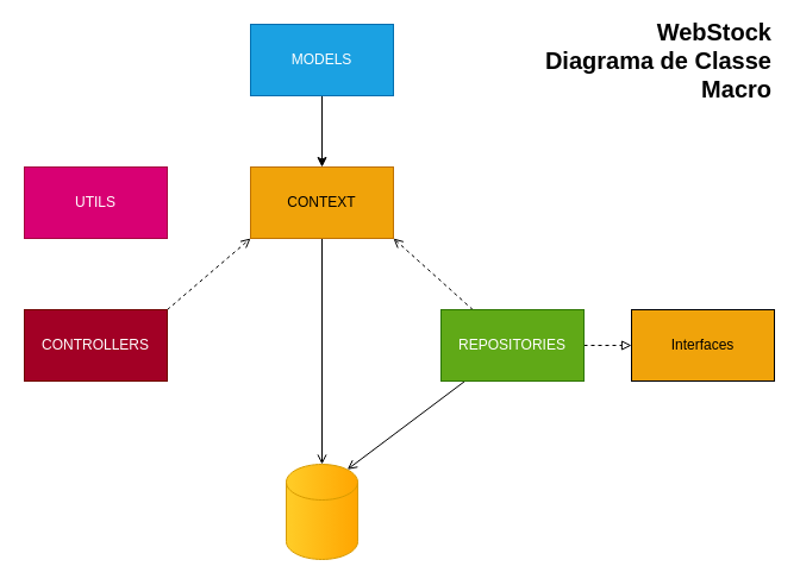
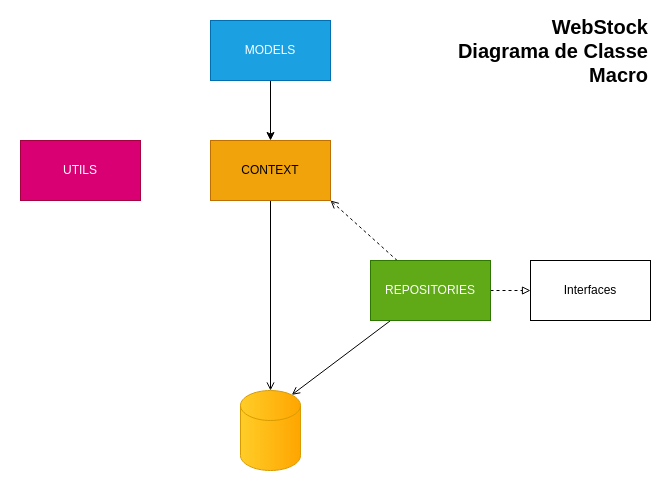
- <mxCell id="10" style="edgeStyle=none;rounded=0;orthogonalLoop=1;jettySize=auto;html=1;entryX=0;entryY=1;entryDx=0;entryDy=0;dashed=1;exitX=1;exitY=0;exitDx=0;exitDy=0;endArrow=open;endFill=0;" edge="1" parent="1" source="11" target="5"><mxGeometry relative="1" as="geometry" /></mxCell>
- <mxCell id="11" value="CONTROLLERS" style="rounded=0;whiteSpace=wrap;html=1;fillColor=#a20025;fontColor=#ffffff;strokeColor=#6F0000;" vertex="1" parent="1"><mxGeometry x="20" y="260" width="120" height="60" as="geometry" /></mxCell>
- <mxCell id="13" value="Interfaces" style="rounded=0;whiteSpace=wrap;html=1;fillColor=#f0a30a;" vertex="1" parent="1"><mxGeometry x="530" y="260" width="120" height="60" as="geometry" /></mxCell>
+ <mxCell id="13" value="Interfaces" style="rounded=0;whiteSpace=wrap;html=1;" vertex="1" parent="1"><mxGeometry x="530" y="260" width="120" height="60" as="geometry" /></mxCell>
